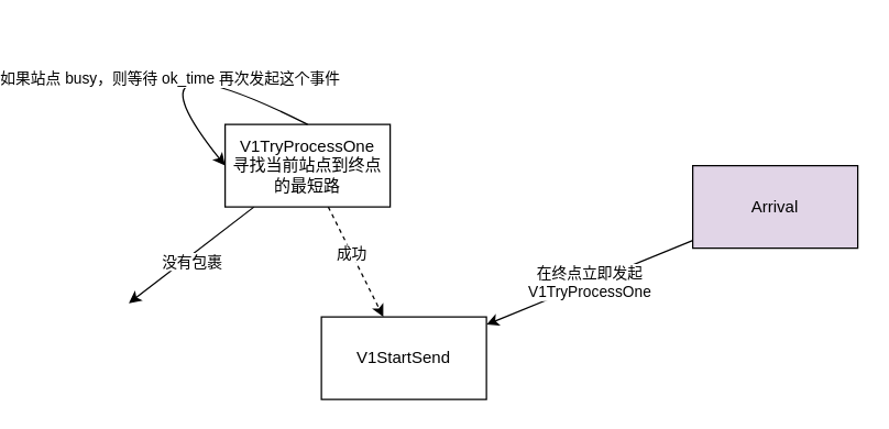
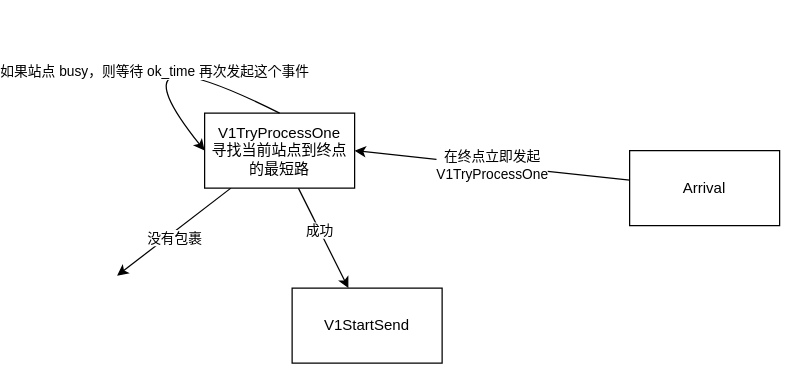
- <mxCell id="11" value="Arrival" style="rounded=0;whiteSpace=wrap;html=1;fillColor=#e1d5e7;" parent="1" vertex="1"><mxGeometry x="440" y="120" width="120" height="60" as="geometry" /></mxCell>
+ <mxCell id="11" value="Arrival" style="rounded=0;whiteSpace=wrap;html=1;" parent="1" vertex="1"><mxGeometry x="440" y="120" width="120" height="60" as="geometry" /></mxCell>
- <mxCell id="10" value="在终点立即发起&lt;br&gt;V1TryProcessOne" style="edgeStyle=none;html=1;" parent="1" source="11" target="7" edge="1"><mxGeometry relative="1" as="geometry" /></mxCell>
+ <mxCell id="10" value="在终点立即发起&lt;br&gt;V1TryProcessOne" style="edgeStyle=none;html=1;entryX=1;entryY=0.5;entryDx=0;entryDy=0;" parent="1" source="11" target="6" edge="1"><mxGeometry relative="1" as="geometry" /></mxCell>
- <mxCell id="2" style="edgeStyle=none;html=1;dashed=1;" parent="1" source="6" target="7" edge="1"><mxGeometry relative="1" as="geometry" /></mxCell>
+ <mxCell id="2" style="edgeStyle=none;html=1;" parent="1" source="6" target="7" edge="1"><mxGeometry relative="1" as="geometry" /></mxCell>
